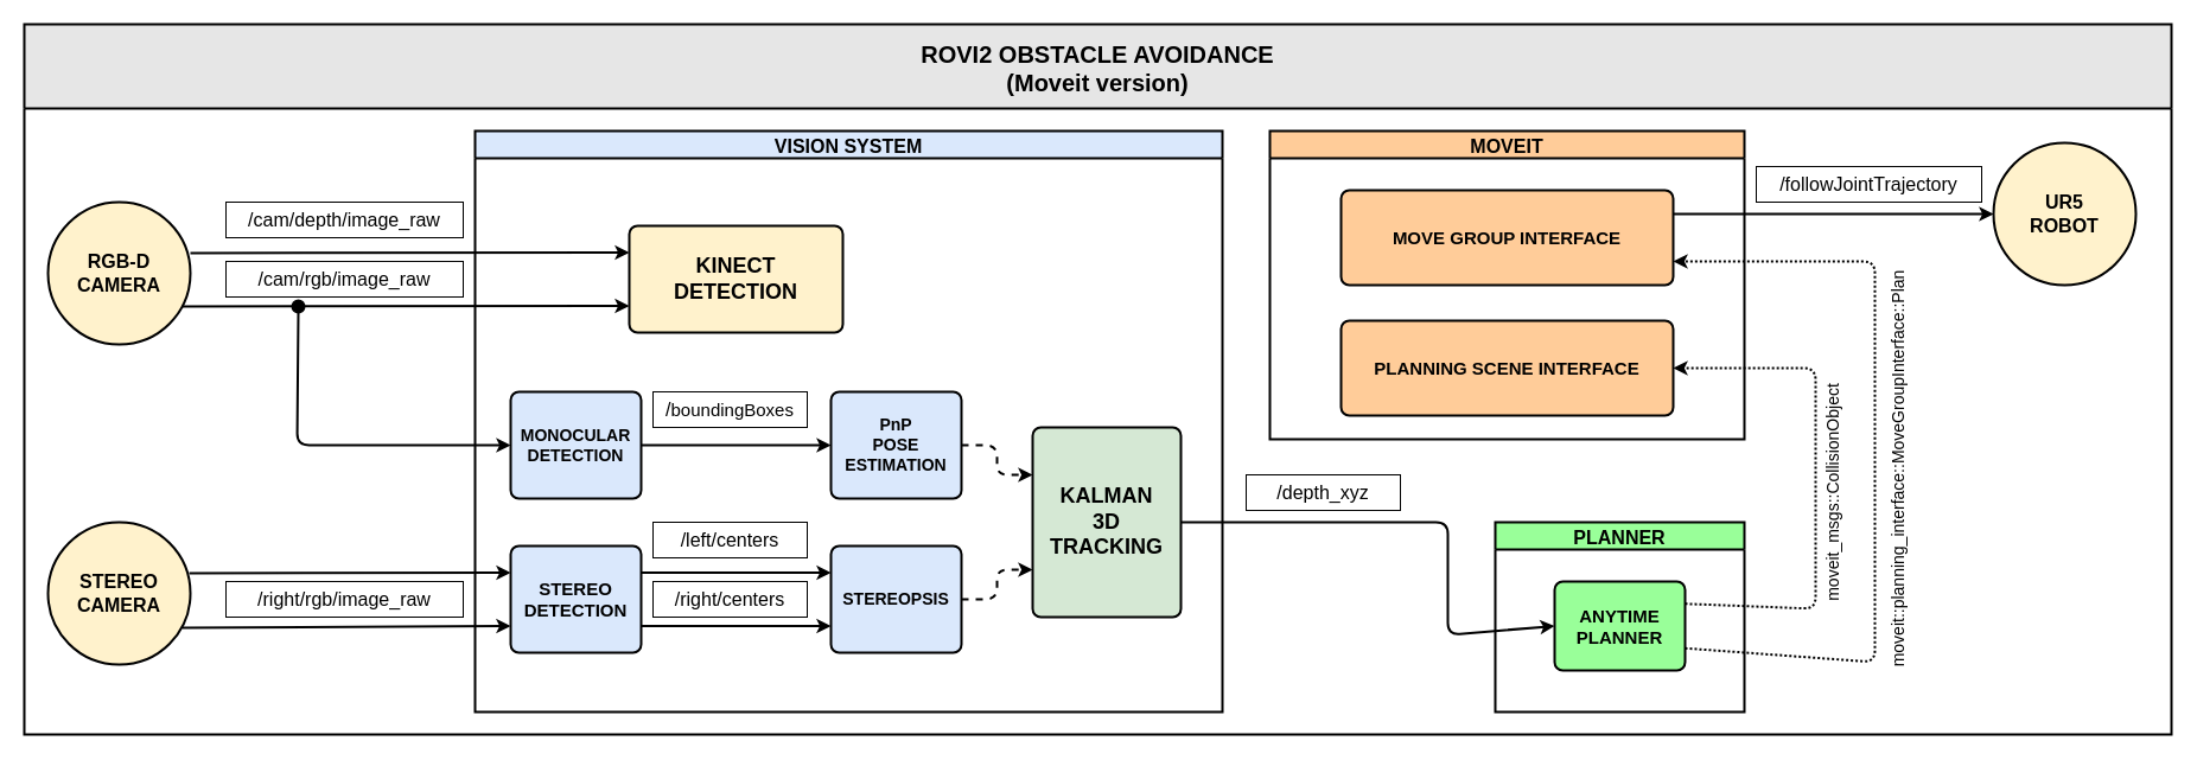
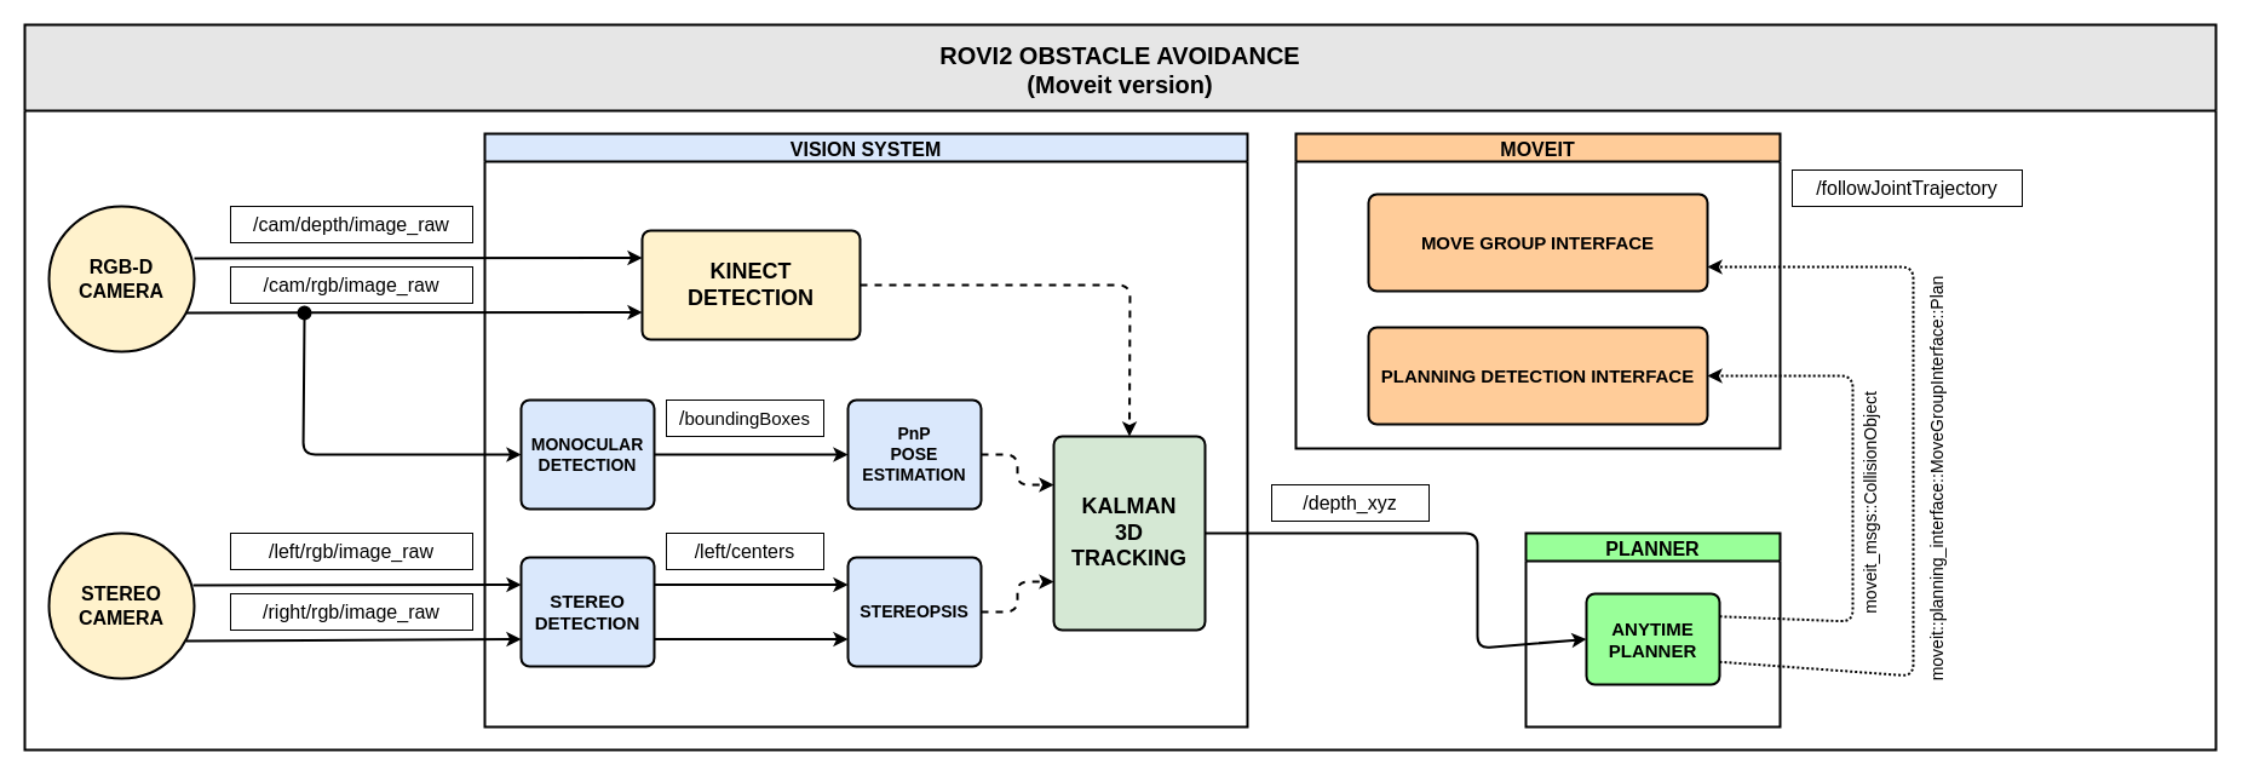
- <mxCell id="40" value="" style="endArrow=classic;html=1;strokeWidth=2;fontSize=16;exitX=1;exitY=0.25;exitDx=0;exitDy=0;" edge="1" parent="1" source="33" target="37"><mxGeometry width="50" height="50" relative="1" as="geometry"><mxPoint x="1290" y="410" as="sourcePoint" /><mxPoint x="1340" y="360" as="targetPoint" /></mxGeometry></mxCell>
- <mxCell id="37" value="&lt;div&gt;&lt;b&gt;UR5&lt;/b&gt;&lt;/div&gt;&lt;div&gt;&lt;b&gt;ROBOT&lt;br&gt;&lt;/b&gt;&lt;/div&gt;" style="ellipse;whiteSpace=wrap;html=1;aspect=fixed;strokeColor=#000000;strokeWidth=2;fillColor=#fff2cc;fontSize=16;" vertex="1" parent="1"><mxGeometry x="1680" y="120" width="120" height="120" as="geometry" /></mxCell>
+ <mxCell id="17" value="" style="endArrow=classic;html=1;dashed=1;strokeWidth=2;fontSize=16;exitX=1;exitY=0.5;exitDx=0;exitDy=0;entryX=0.5;entryY=0;entryDx=0;entryDy=0;" edge="1" parent="2" source="3" target="14"><mxGeometry width="50" height="50" relative="1" as="geometry"><mxPoint x="350" y="190" as="sourcePoint" /><mxPoint x="400" y="140" as="targetPoint" /><Array as="points"><mxPoint x="533" y="125" /></Array></mxGeometry></mxCell>
- <mxCell id="34" value="&lt;font size=&quot;1&quot;&gt;&lt;b style=&quot;font-size: 15px&quot;&gt;PLANNING SCENE INTERFACE&lt;/b&gt;&lt;/font&gt;" style="rounded=1;whiteSpace=wrap;html=1;absoluteArcSize=1;arcSize=14;strokeWidth=2;fillColor=#FFCC99;strokeColor=#000000;" vertex="1" parent="32"><mxGeometry x="60" y="160" width="280" height="80" as="geometry" /></mxCell>
+ <mxCell id="34" value="&lt;font size=&quot;1&quot;&gt;&lt;b style=&quot;font-size: 15px&quot;&gt;PLANNING DETECTION INTERFACE&lt;/b&gt;&lt;/font&gt;" style="rounded=1;whiteSpace=wrap;html=1;absoluteArcSize=1;arcSize=14;strokeWidth=2;fillColor=#FFCC99;strokeColor=#000000;" vertex="1" parent="32"><mxGeometry x="60" y="160" width="280" height="80" as="geometry" /></mxCell>
+ <mxCell id="26" value="/left/rgb/image_raw" style="text;html=1;strokeColor=#000000;fillColor=none;align=center;verticalAlign=middle;whiteSpace=wrap;rounded=0;fontSize=16;" vertex="1" parent="1"><mxGeometry x="190" y="440" width="200" height="30" as="geometry" /></mxCell>
- <mxCell id="13" value="/right/centers" style="text;html=1;strokeColor=#000000;fillColor=none;align=center;verticalAlign=middle;whiteSpace=wrap;rounded=0;fontSize=16;" vertex="1" parent="2"><mxGeometry x="150" y="380" width="130" height="30" as="geometry" /></mxCell>
